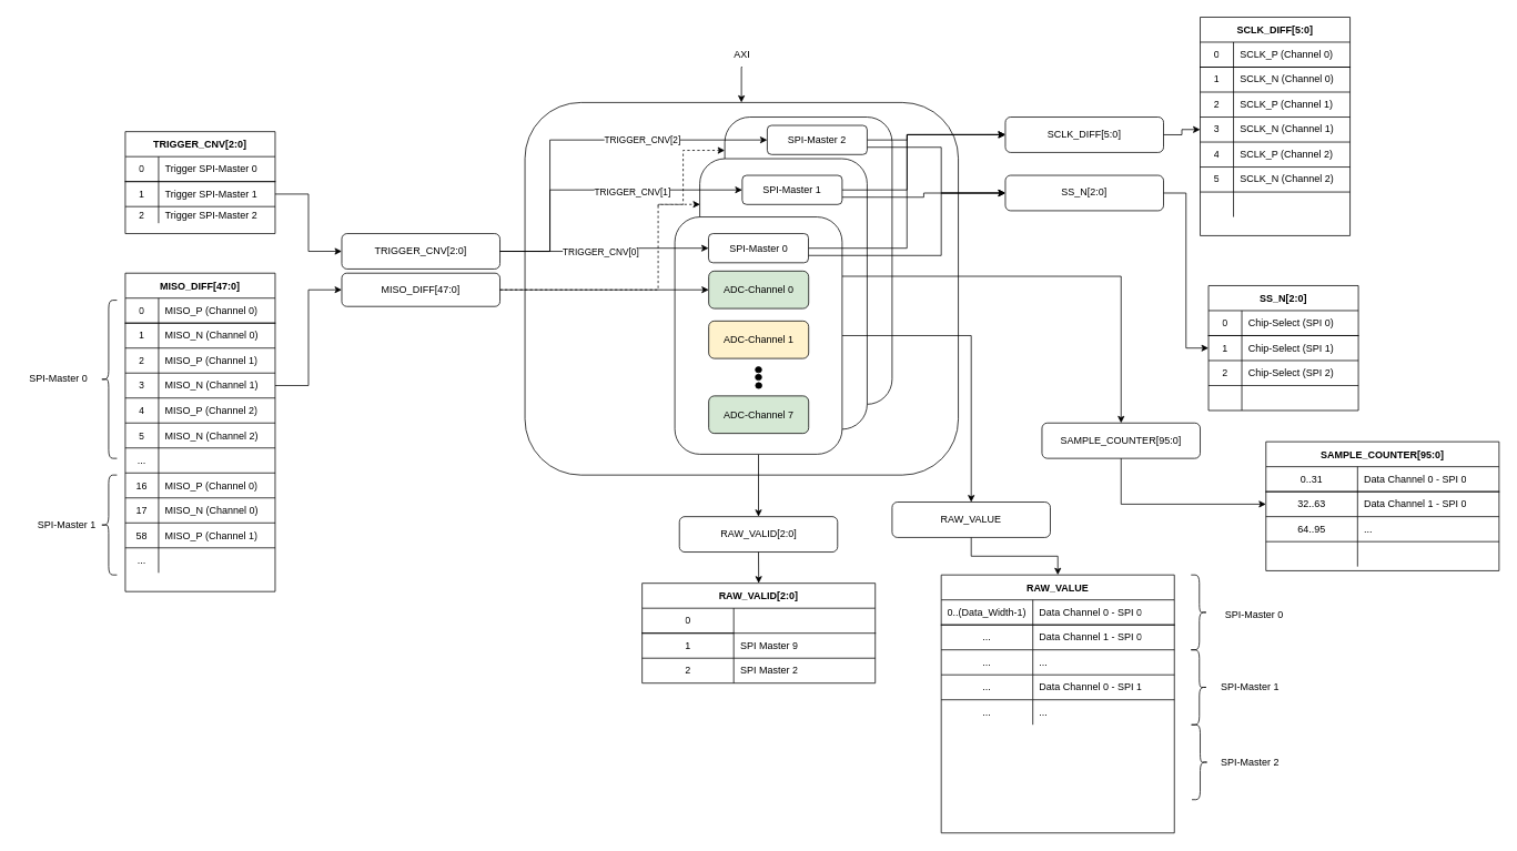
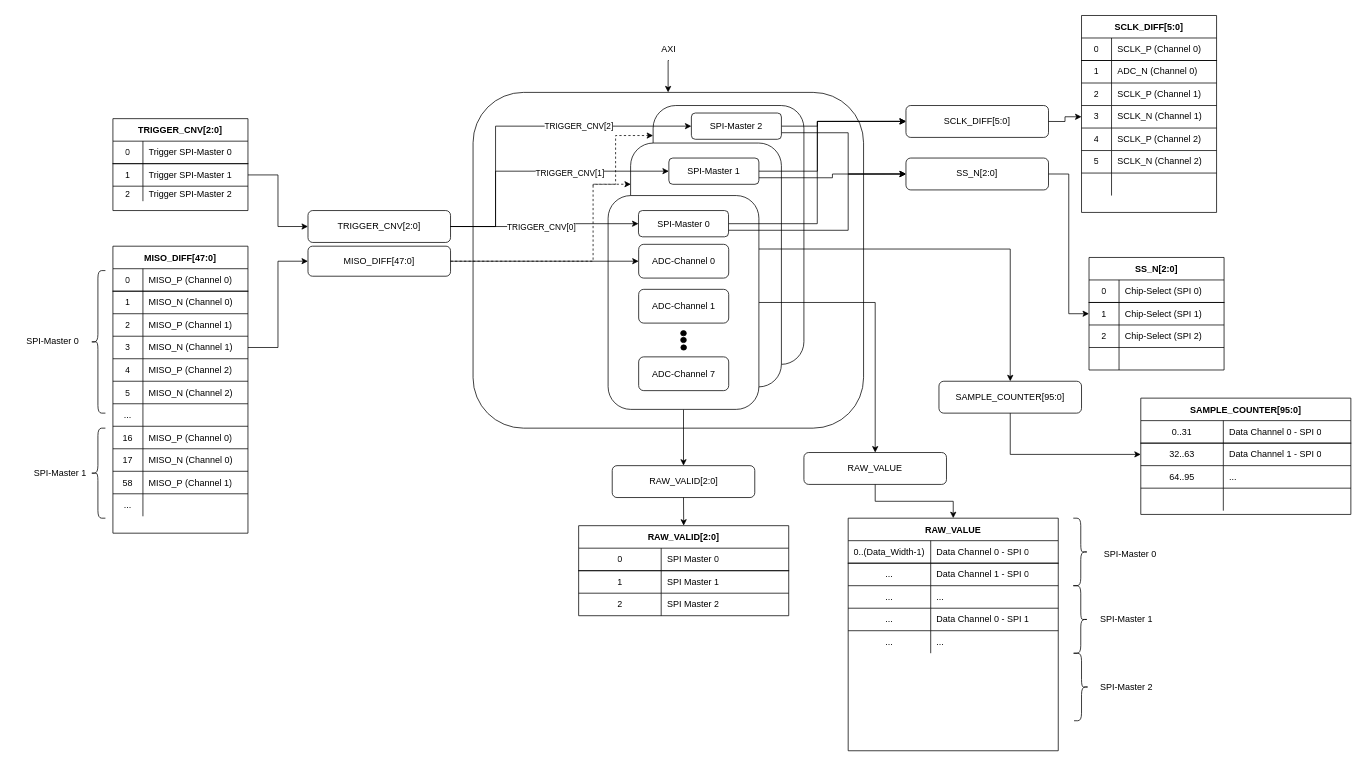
- <mxCell id="96" value="SCLK_N (Channel 0)" style="shape=partialRectangle;html=1;whiteSpace=wrap;connectable=0;fillColor=none;top=0;left=0;bottom=0;right=0;align=left;spacingLeft=6;overflow=hidden;pointerEvents=1;" vertex="1" parent="94"><mxGeometry x="40" width="140" height="30" as="geometry"><mxRectangle width="140" height="30" as="alternateBounds" /></mxGeometry></mxCell>
+ <mxCell id="96" value="ADC_N (Channel 0)" style="shape=partialRectangle;html=1;whiteSpace=wrap;connectable=0;fillColor=none;top=0;left=0;bottom=0;right=0;align=left;spacingLeft=6;overflow=hidden;pointerEvents=1;" vertex="1" parent="94"><mxGeometry x="40" width="140" height="30" as="geometry"><mxRectangle width="140" height="30" as="alternateBounds" /></mxGeometry></mxCell>
- <mxCell id="12" value="ADC-Channel 0" style="rounded=1;whiteSpace=wrap;html=1;fillColor=#d5e8d4;" vertex="1" parent="1"><mxGeometry x="850.75" y="325" width="120" height="45" as="geometry" /></mxCell>
+ <mxCell id="12" value="ADC-Channel 0" style="rounded=1;whiteSpace=wrap;html=1;" vertex="1" parent="1"><mxGeometry x="850.75" y="325" width="120" height="45" as="geometry" /></mxCell>
- <mxCell id="18" value="ADC-Channel 1" style="rounded=1;whiteSpace=wrap;html=1;fillColor=#fff2cc;" vertex="1" parent="1"><mxGeometry x="850.75" y="385" width="120" height="45" as="geometry" /></mxCell>
+ <mxCell id="18" value="ADC-Channel 1" style="rounded=1;whiteSpace=wrap;html=1;" vertex="1" parent="1"><mxGeometry x="850.75" y="385" width="120" height="45" as="geometry" /></mxCell>
- <mxCell id="19" value="ADC-Channel 7" style="rounded=1;whiteSpace=wrap;html=1;fillColor=#d5e8d4;" vertex="1" parent="1"><mxGeometry x="850.75" y="475" width="120" height="45" as="geometry" /></mxCell>
+ <mxCell id="19" value="ADC-Channel 7" style="rounded=1;whiteSpace=wrap;html=1;" vertex="1" parent="1"><mxGeometry x="850.75" y="475" width="120" height="45" as="geometry" /></mxCell>
+ <mxCell id="150" value="SPI Master 0" style="shape=partialRectangle;html=1;whiteSpace=wrap;connectable=0;fillColor=none;top=0;left=0;bottom=0;right=0;align=left;spacingLeft=6;overflow=hidden;pointerEvents=1;" vertex="1" parent="148"><mxGeometry x="110" width="170" height="30" as="geometry"><mxRectangle width="170" height="30" as="alternateBounds" /></mxGeometry></mxCell>
- <mxCell id="153" value="SPI Master 9" style="shape=partialRectangle;html=1;whiteSpace=wrap;connectable=0;fillColor=none;top=0;left=0;bottom=0;right=0;align=left;spacingLeft=6;overflow=hidden;pointerEvents=1;" vertex="1" parent="151"><mxGeometry x="110" width="170" height="30" as="geometry"><mxRectangle width="170" height="30" as="alternateBounds" /></mxGeometry></mxCell>
+ <mxCell id="153" value="SPI Master 1" style="shape=partialRectangle;html=1;whiteSpace=wrap;connectable=0;fillColor=none;top=0;left=0;bottom=0;right=0;align=left;spacingLeft=6;overflow=hidden;pointerEvents=1;" vertex="1" parent="151"><mxGeometry x="110" width="170" height="30" as="geometry"><mxRectangle width="170" height="30" as="alternateBounds" /></mxGeometry></mxCell>
